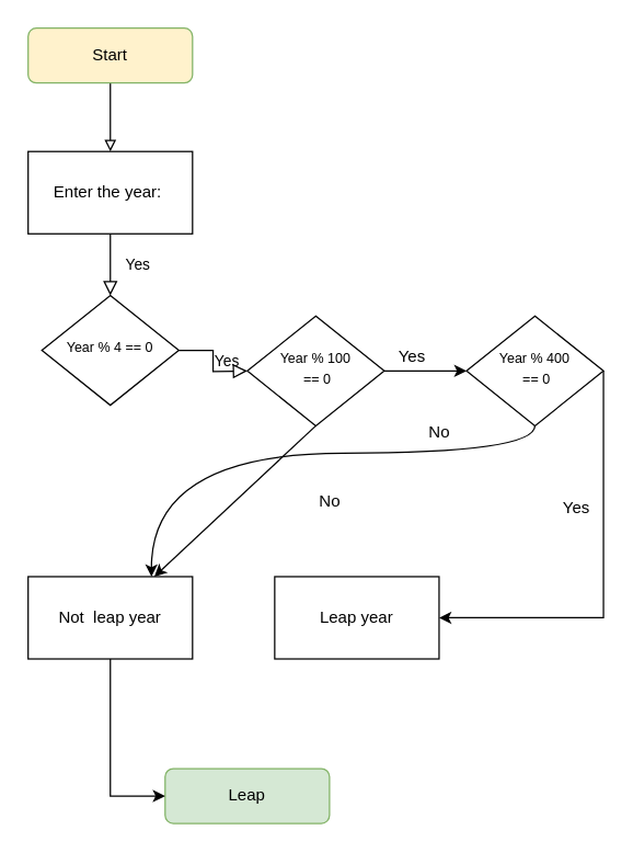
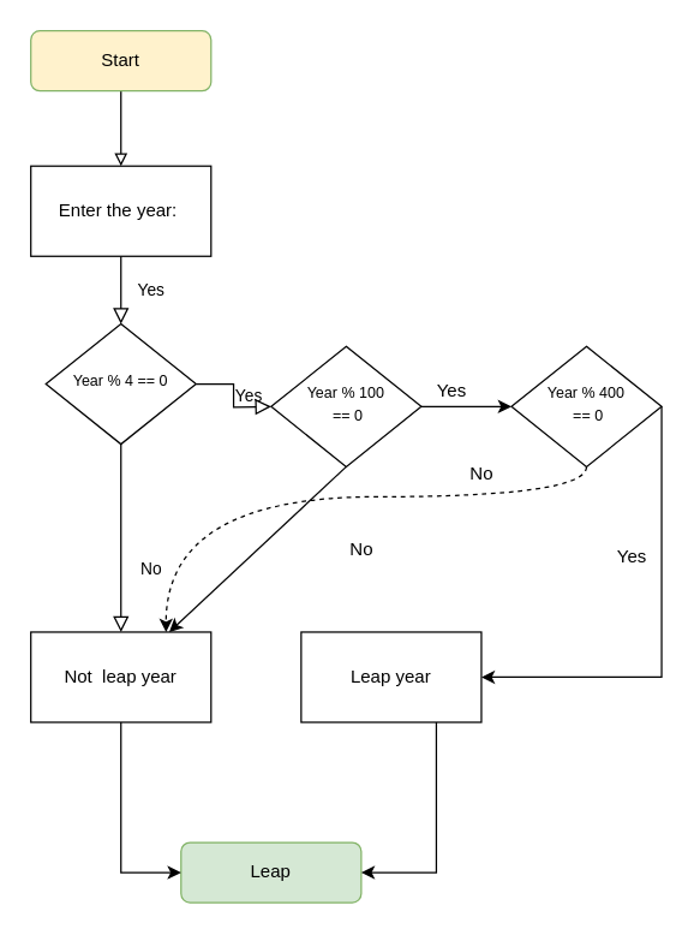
- <mxCell id="17" value="" style="endArrow=classic;html=1;rounded=0;exitX=0.5;exitY=1;exitDx=0;exitDy=0;entryX=0.75;entryY=0;entryDx=0;entryDy=0;edgeStyle=orthogonalEdgeStyle;curved=1;" parent="1" source="16" target="9" edge="1"><mxGeometry width="50" height="50" relative="1" as="geometry"><mxPoint x="250" y="320" as="sourcePoint" /><mxPoint x="140" y="310" as="targetPoint" /><Array as="points"><mxPoint x="390" y="330" /><mxPoint x="110" y="330" /></Array></mxGeometry></mxCell>
+ <mxCell id="17" value="" style="endArrow=classic;html=1;rounded=0;exitX=0.5;exitY=1;exitDx=0;exitDy=0;entryX=0.75;entryY=0;entryDx=0;entryDy=0;edgeStyle=orthogonalEdgeStyle;curved=1;dashed=1;" parent="1" source="16" target="9" edge="1"><mxGeometry width="50" height="50" relative="1" as="geometry"><mxPoint x="250" y="320" as="sourcePoint" /><mxPoint x="140" y="310" as="targetPoint" /><Array as="points"><mxPoint x="390" y="330" /><mxPoint x="110" y="330" /></Array></mxGeometry></mxCell>
+ <mxCell id="5" value="No" style="rounded=0;html=1;jettySize=auto;orthogonalLoop=1;fontSize=11;endArrow=block;endFill=0;endSize=8;strokeWidth=1;shadow=0;labelBackgroundColor=none;edgeStyle=orthogonalEdgeStyle;" parent="1" source="7" target="9" edge="1"><mxGeometry x="0.333" y="20" relative="1" as="geometry"><mxPoint as="offset" /><mxPoint x="80" y="370" as="targetPoint" /></mxGeometry></mxCell>
+ <mxCell id="23" value="" style="endArrow=classic;html=1;rounded=0;exitX=0.75;exitY=1;exitDx=0;exitDy=0;entryX=1;entryY=0.5;entryDx=0;entryDy=0;" parent="1" source="11" target="21" edge="1"><mxGeometry width="50" height="50" relative="1" as="geometry"><mxPoint x="270" y="550" as="sourcePoint" /><mxPoint x="320" y="500" as="targetPoint" /><Array as="points"><mxPoint x="290" y="580" /></Array></mxGeometry></mxCell>
